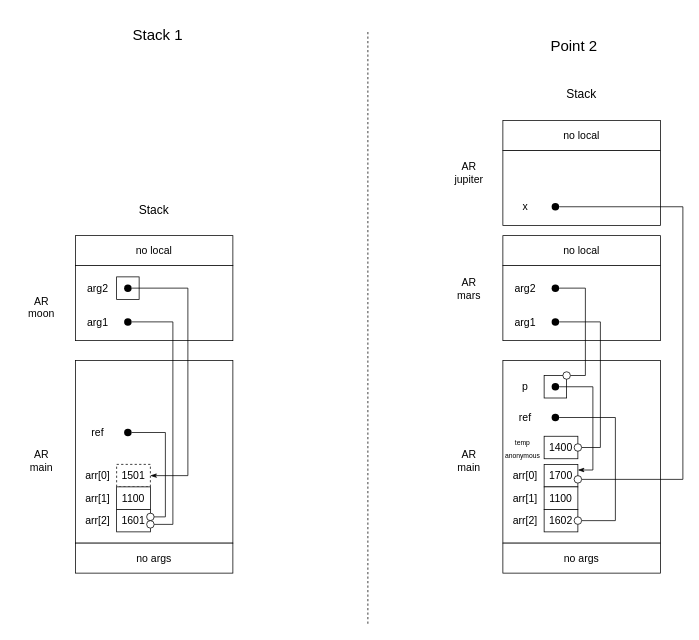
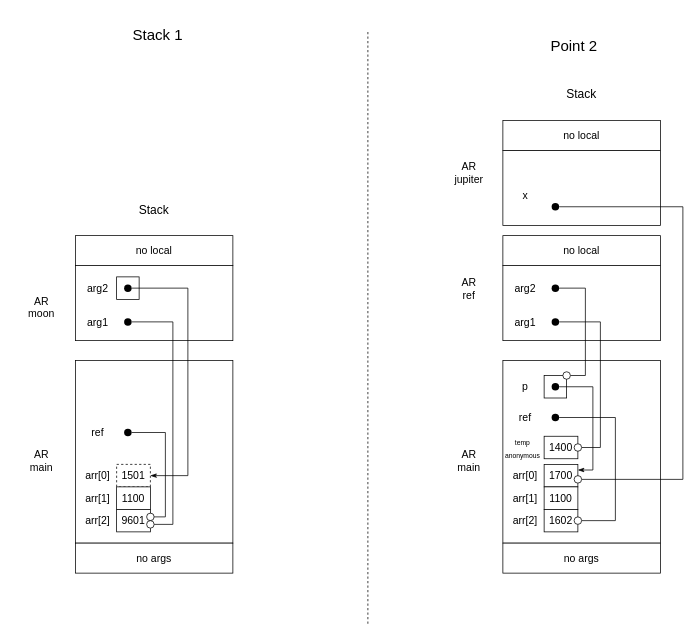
- <mxCell id="61" value="x" style="text;html=1;strokeColor=none;fillColor=none;align=center;verticalAlign=middle;whiteSpace=wrap;rounded=0;fontSize=14;" vertex="1" parent="1"><mxGeometry x="680" y="265" width="40" height="20" as="geometry" /></mxCell>
+ <mxCell id="61" value="x" style="text;html=1;strokeColor=none;fillColor=none;align=center;verticalAlign=middle;whiteSpace=wrap;rounded=0;fontSize=14;" vertex="1" parent="1"><mxGeometry x="680" y="250" width="40" height="20" as="geometry" /></mxCell>
- <mxCell id="45" value="&lt;font style=&quot;font-size: 14px&quot;&gt;AR&lt;br&gt;mars&lt;br&gt;&lt;/font&gt;" style="text;html=1;strokeColor=none;fillColor=none;align=center;verticalAlign=middle;whiteSpace=wrap;rounded=0;fontSize=14;" vertex="1" parent="1"><mxGeometry x="590" y="353.5" width="70" height="60" as="geometry" /></mxCell>
+ <mxCell id="45" value="&lt;font style=&quot;font-size: 14px&quot;&gt;AR&lt;br&gt;ref&lt;br&gt;&lt;/font&gt;" style="text;html=1;strokeColor=none;fillColor=none;align=center;verticalAlign=middle;whiteSpace=wrap;rounded=0;fontSize=14;" vertex="1" parent="1"><mxGeometry x="590" y="353.5" width="70" height="60" as="geometry" /></mxCell>
- <mxCell id="11" value="1601" style="rounded=0;whiteSpace=wrap;html=1;fontSize=14;" vertex="1" parent="1"><mxGeometry x="155" y="678.5" width="45" height="30" as="geometry" /></mxCell>
+ <mxCell id="11" value="9601" style="rounded=0;whiteSpace=wrap;html=1;fontSize=14;" vertex="1" parent="1"><mxGeometry x="155" y="678.5" width="45" height="30" as="geometry" /></mxCell>
